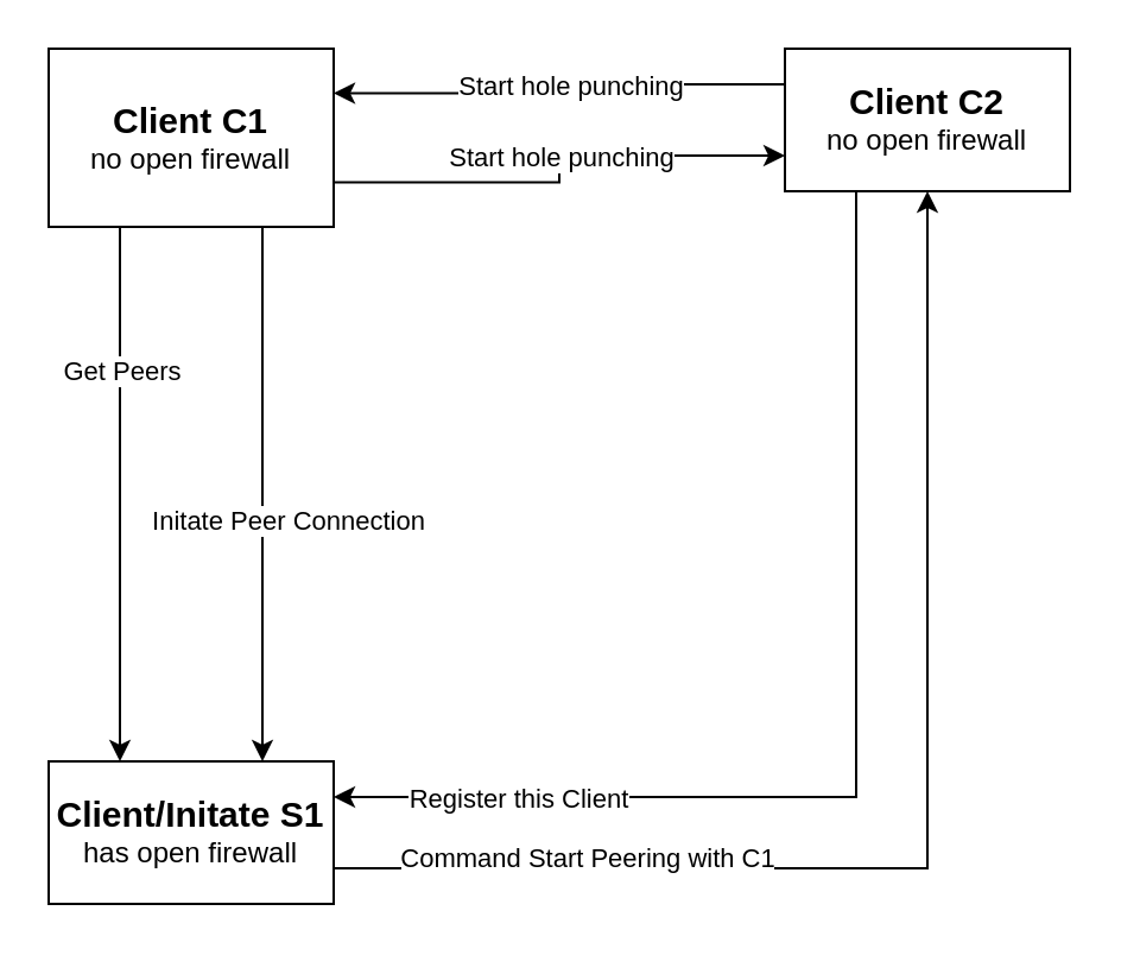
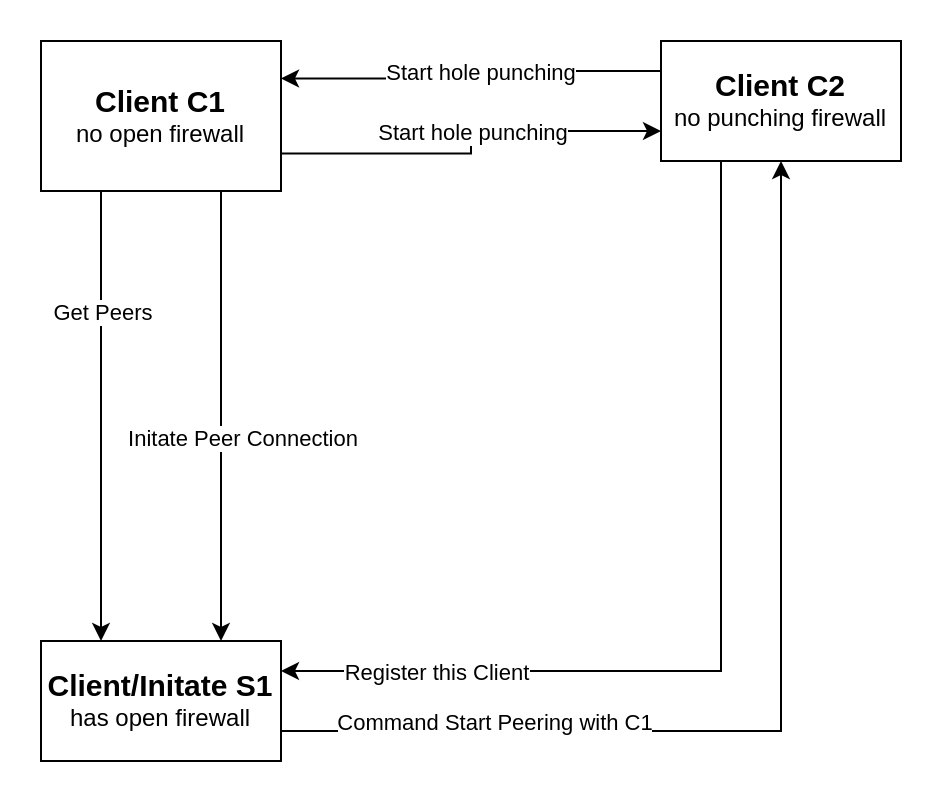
- <mxCell id="13" value="&lt;font style=&quot;font-size: 15px;&quot;&gt;&lt;b&gt;Client C2&lt;/b&gt;&lt;/font&gt;&lt;br&gt;no open firewall" style="rounded=0;whiteSpace=wrap;html=1;" vertex="1" parent="1"><mxGeometry x="330" y="20" width="120" height="60" as="geometry" /></mxCell>
+ <mxCell id="13" value="&lt;font style=&quot;font-size: 15px;&quot;&gt;&lt;b&gt;Client C2&lt;/b&gt;&lt;/font&gt;&lt;br&gt;no punching firewall" style="rounded=0;whiteSpace=wrap;html=1;" vertex="1" parent="1"><mxGeometry x="330" y="20" width="120" height="60" as="geometry" /></mxCell>
